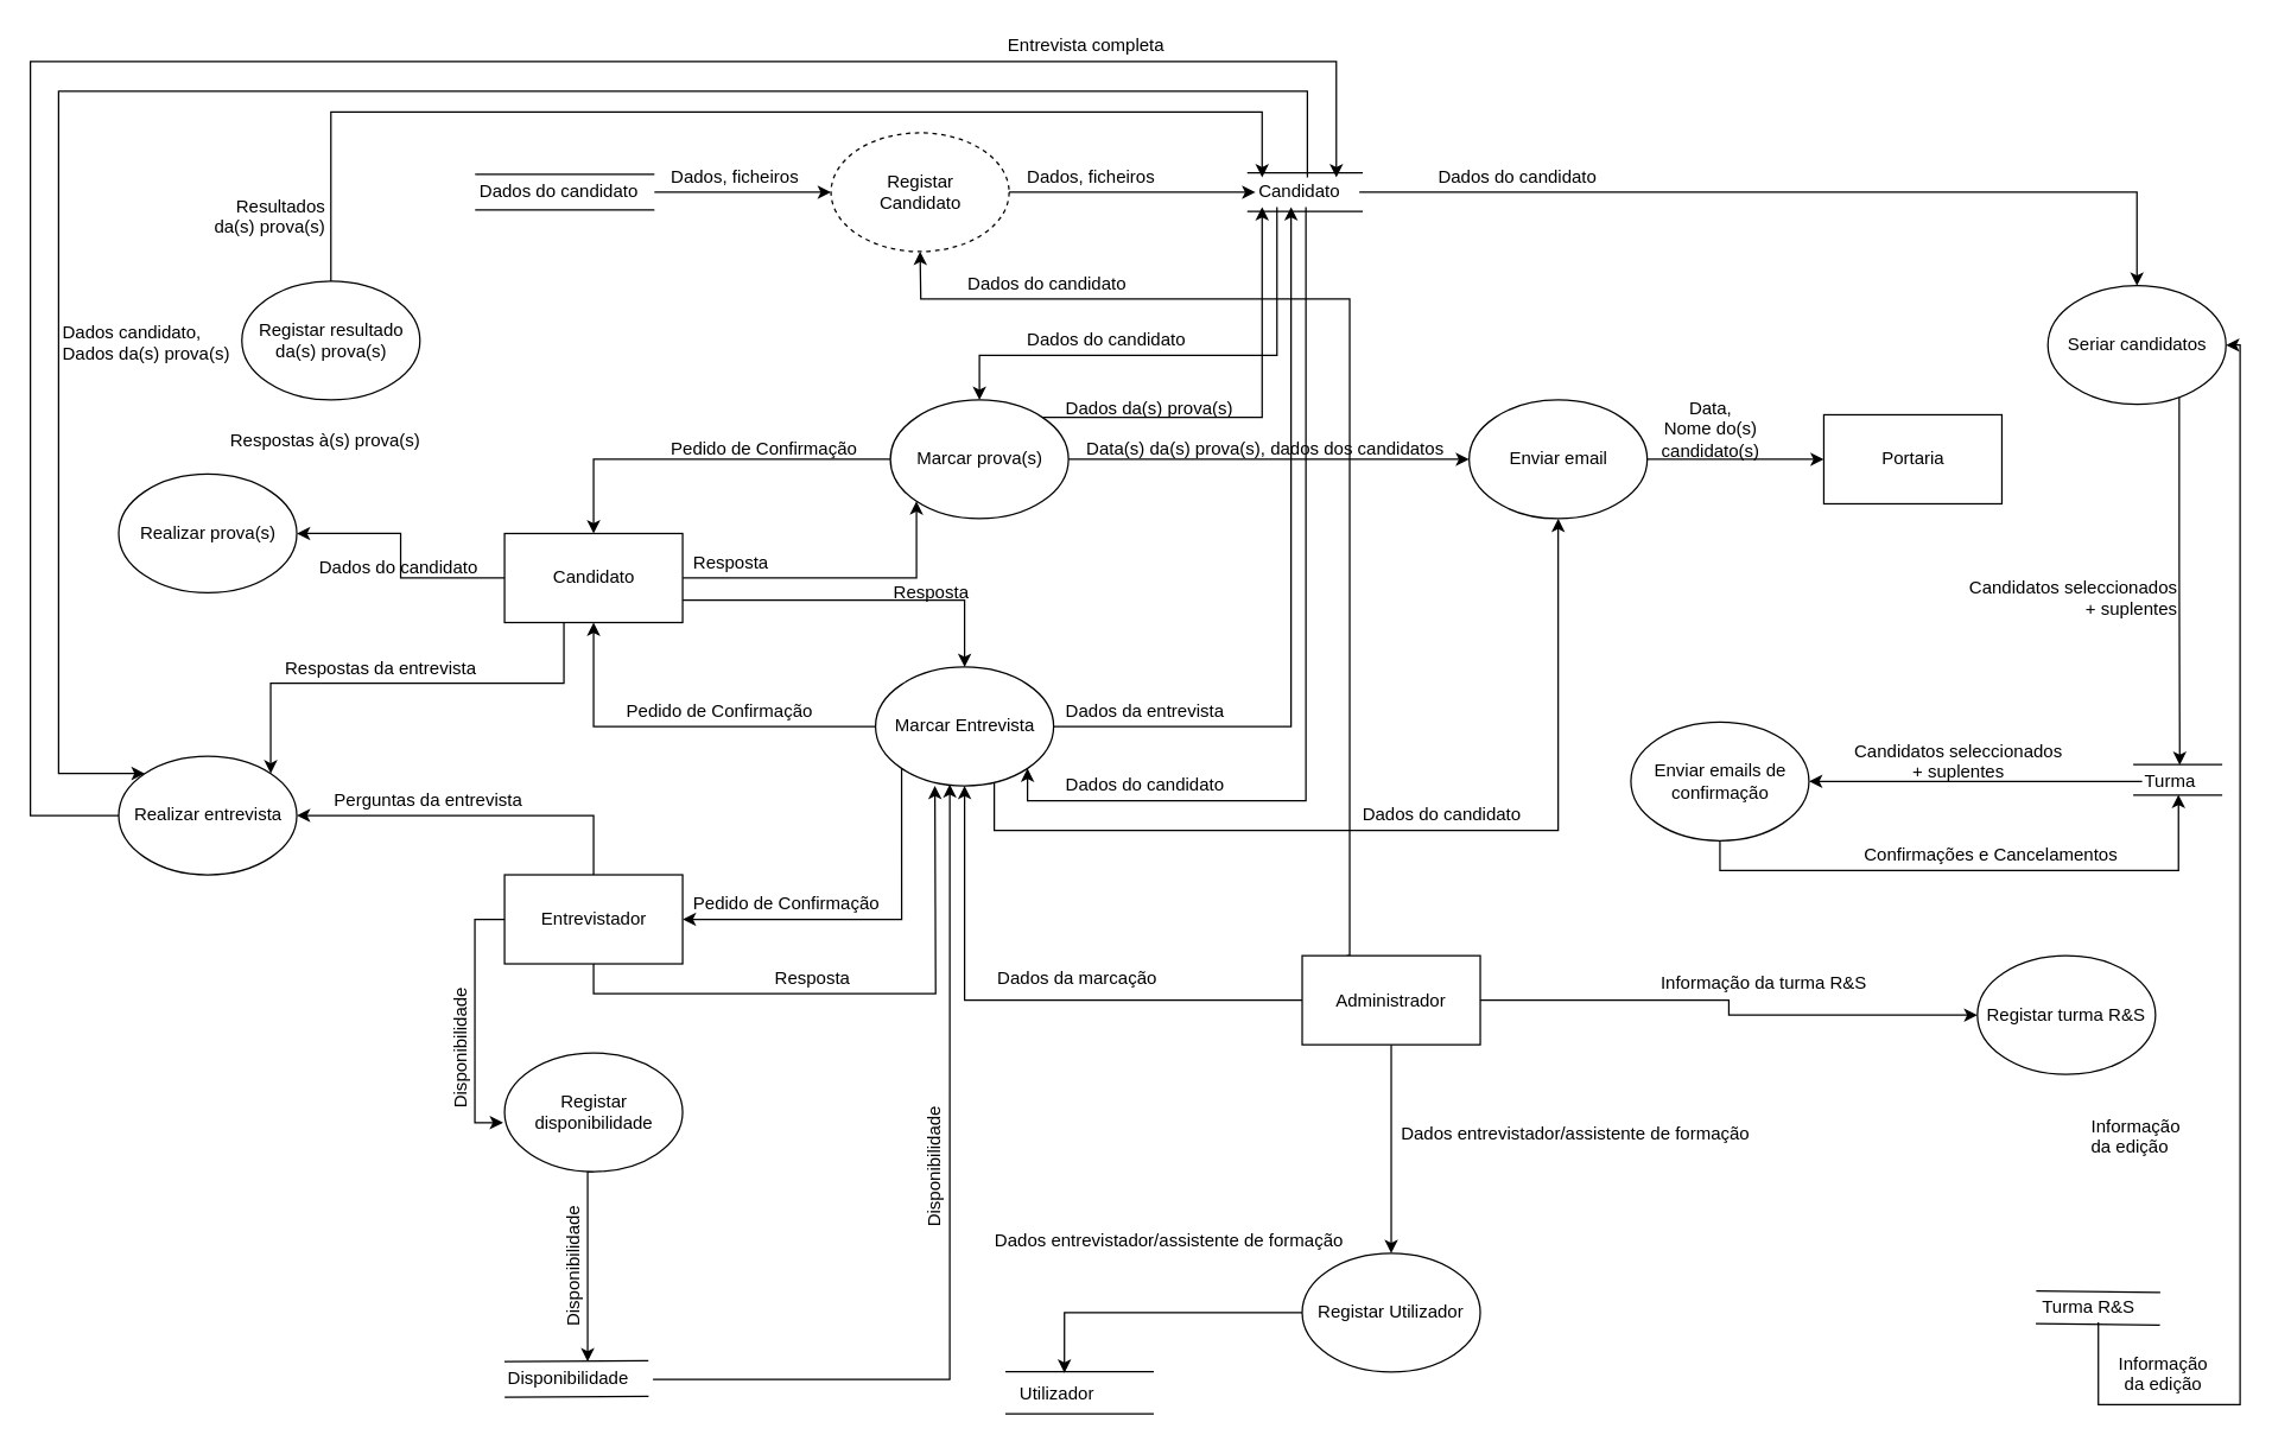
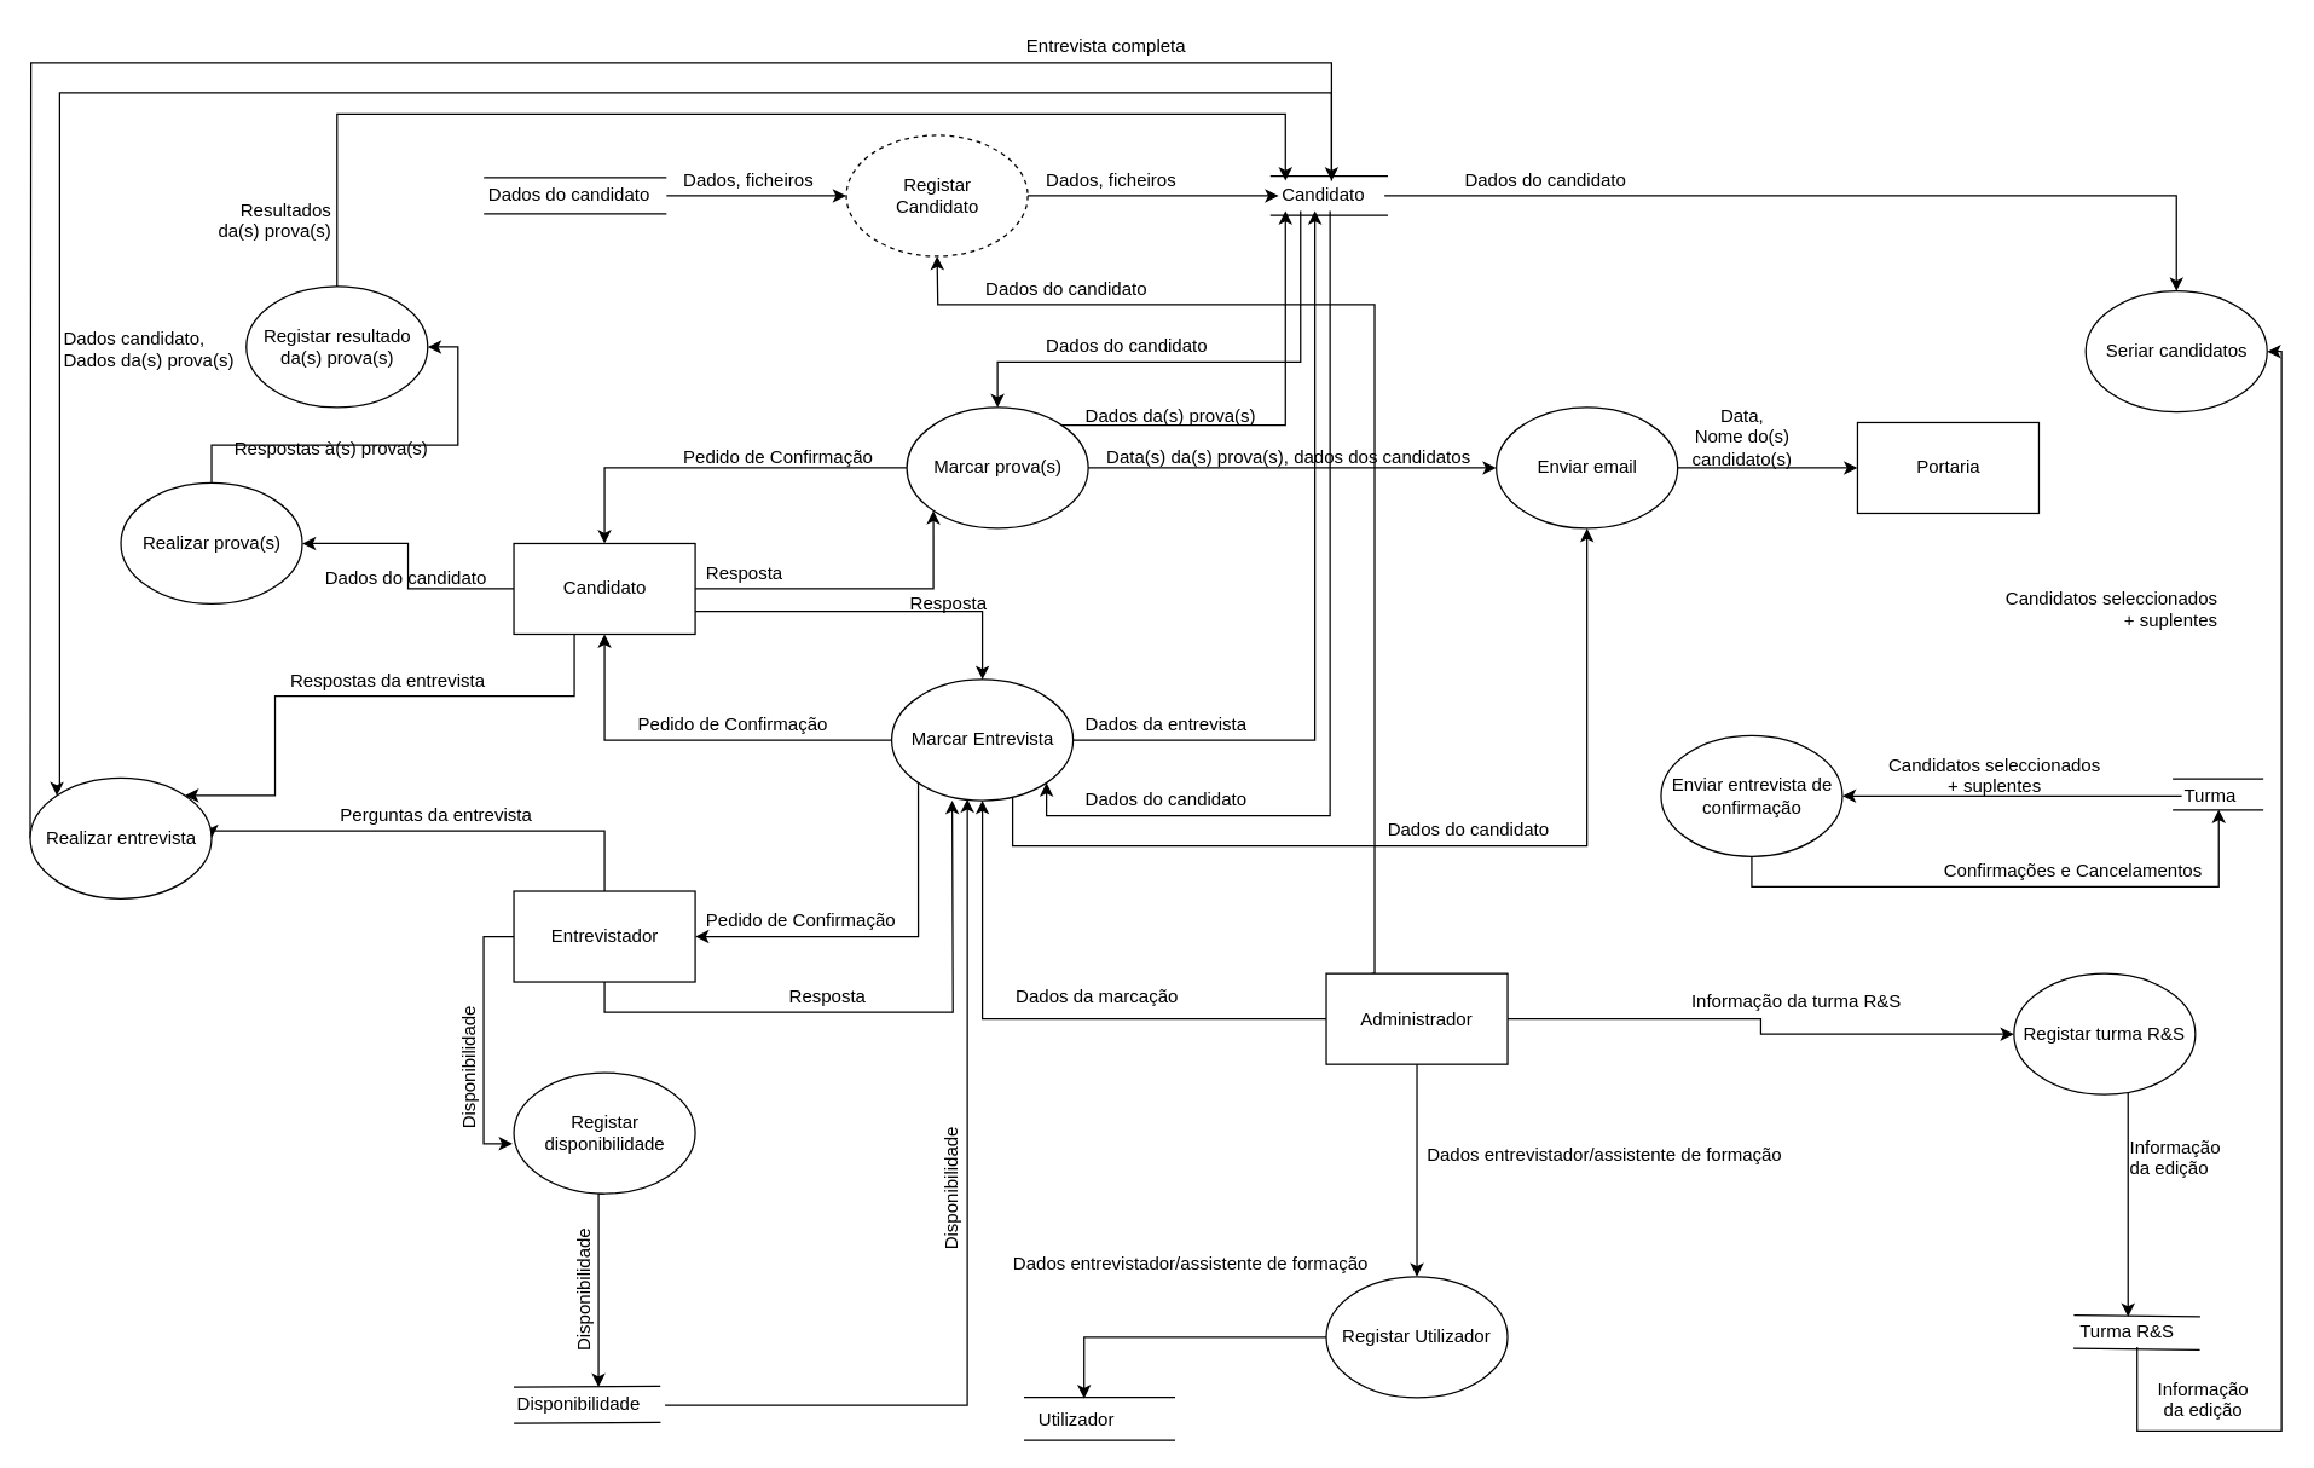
+ <mxCell id="57" style="edgeStyle=orthogonalEdgeStyle;rounded=0;orthogonalLoop=1;jettySize=auto;html=1;entryX=1;entryY=0.5;entryDx=0;entryDy=0;" parent="1" source="58" target="60" edge="1"><mxGeometry relative="1" as="geometry" /></mxCell>
- <mxCell id="76" style="edgeStyle=orthogonalEdgeStyle;rounded=0;orthogonalLoop=1;jettySize=auto;html=1;entryX=0.507;entryY=-0.05;entryDx=0;entryDy=0;entryPerimeter=0;" parent="1" source="77" target="94" edge="1"><mxGeometry relative="1" as="geometry"><Array as="points"><mxPoint x="1468" y="378" /><mxPoint x="1468" y="378" /></Array><mxPoint x="1479" y="488" as="targetPoint" /></mxGeometry></mxCell>
- <mxCell id="97" value="Enviar emails de confirmação" style="ellipse;whiteSpace=wrap;html=1;" parent="1" vertex="1"><mxGeometry x="1098.5" y="486" width="120" height="80" as="geometry" /></mxCell>
+ <mxCell id="97" value="Enviar entrevista de confirmação" style="ellipse;whiteSpace=wrap;html=1;" parent="1" vertex="1"><mxGeometry x="1098.5" y="486" width="120" height="80" as="geometry" /></mxCell>
- <mxCell id="65" value="Realizar entrevista" style="ellipse;whiteSpace=wrap;html=1;" parent="1" vertex="1"><mxGeometry x="79.5" y="509" width="120" height="80" as="geometry" /></mxCell>
+ <mxCell id="65" value="Realizar entrevista" style="ellipse;whiteSpace=wrap;html=1;" parent="1" vertex="1"><mxGeometry x="19.5" y="514" width="120" height="80" as="geometry" /></mxCell>
- <mxCell id="99" value="Confirmações e Cancelamentos" style="text;html=1;resizable=0;points=[];autosize=1;align=left;verticalAlign=top;spacingTop=-4;" parent="1" vertex="1"><mxGeometry x="1253.5" y="566" width="190" height="20" as="geometry" /></mxCell>
+ <mxCell id="99" value="Confirmações e Cancelamentos" style="text;html=1;resizable=0;points=[];autosize=1;align=left;verticalAlign=top;spacingTop=-4;" parent="1" vertex="1"><mxGeometry x="1283.5" y="566" width="190" height="20" as="geometry" /></mxCell>
+ <mxCell id="79" style="edgeStyle=orthogonalEdgeStyle;rounded=0;orthogonalLoop=1;jettySize=auto;html=1;" parent="1" source="80" target="84" edge="1"><mxGeometry relative="1" as="geometry"><Array as="points"><mxPoint x="1407.5" y="791" /><mxPoint x="1407.5" y="791" /></Array></mxGeometry></mxCell>
